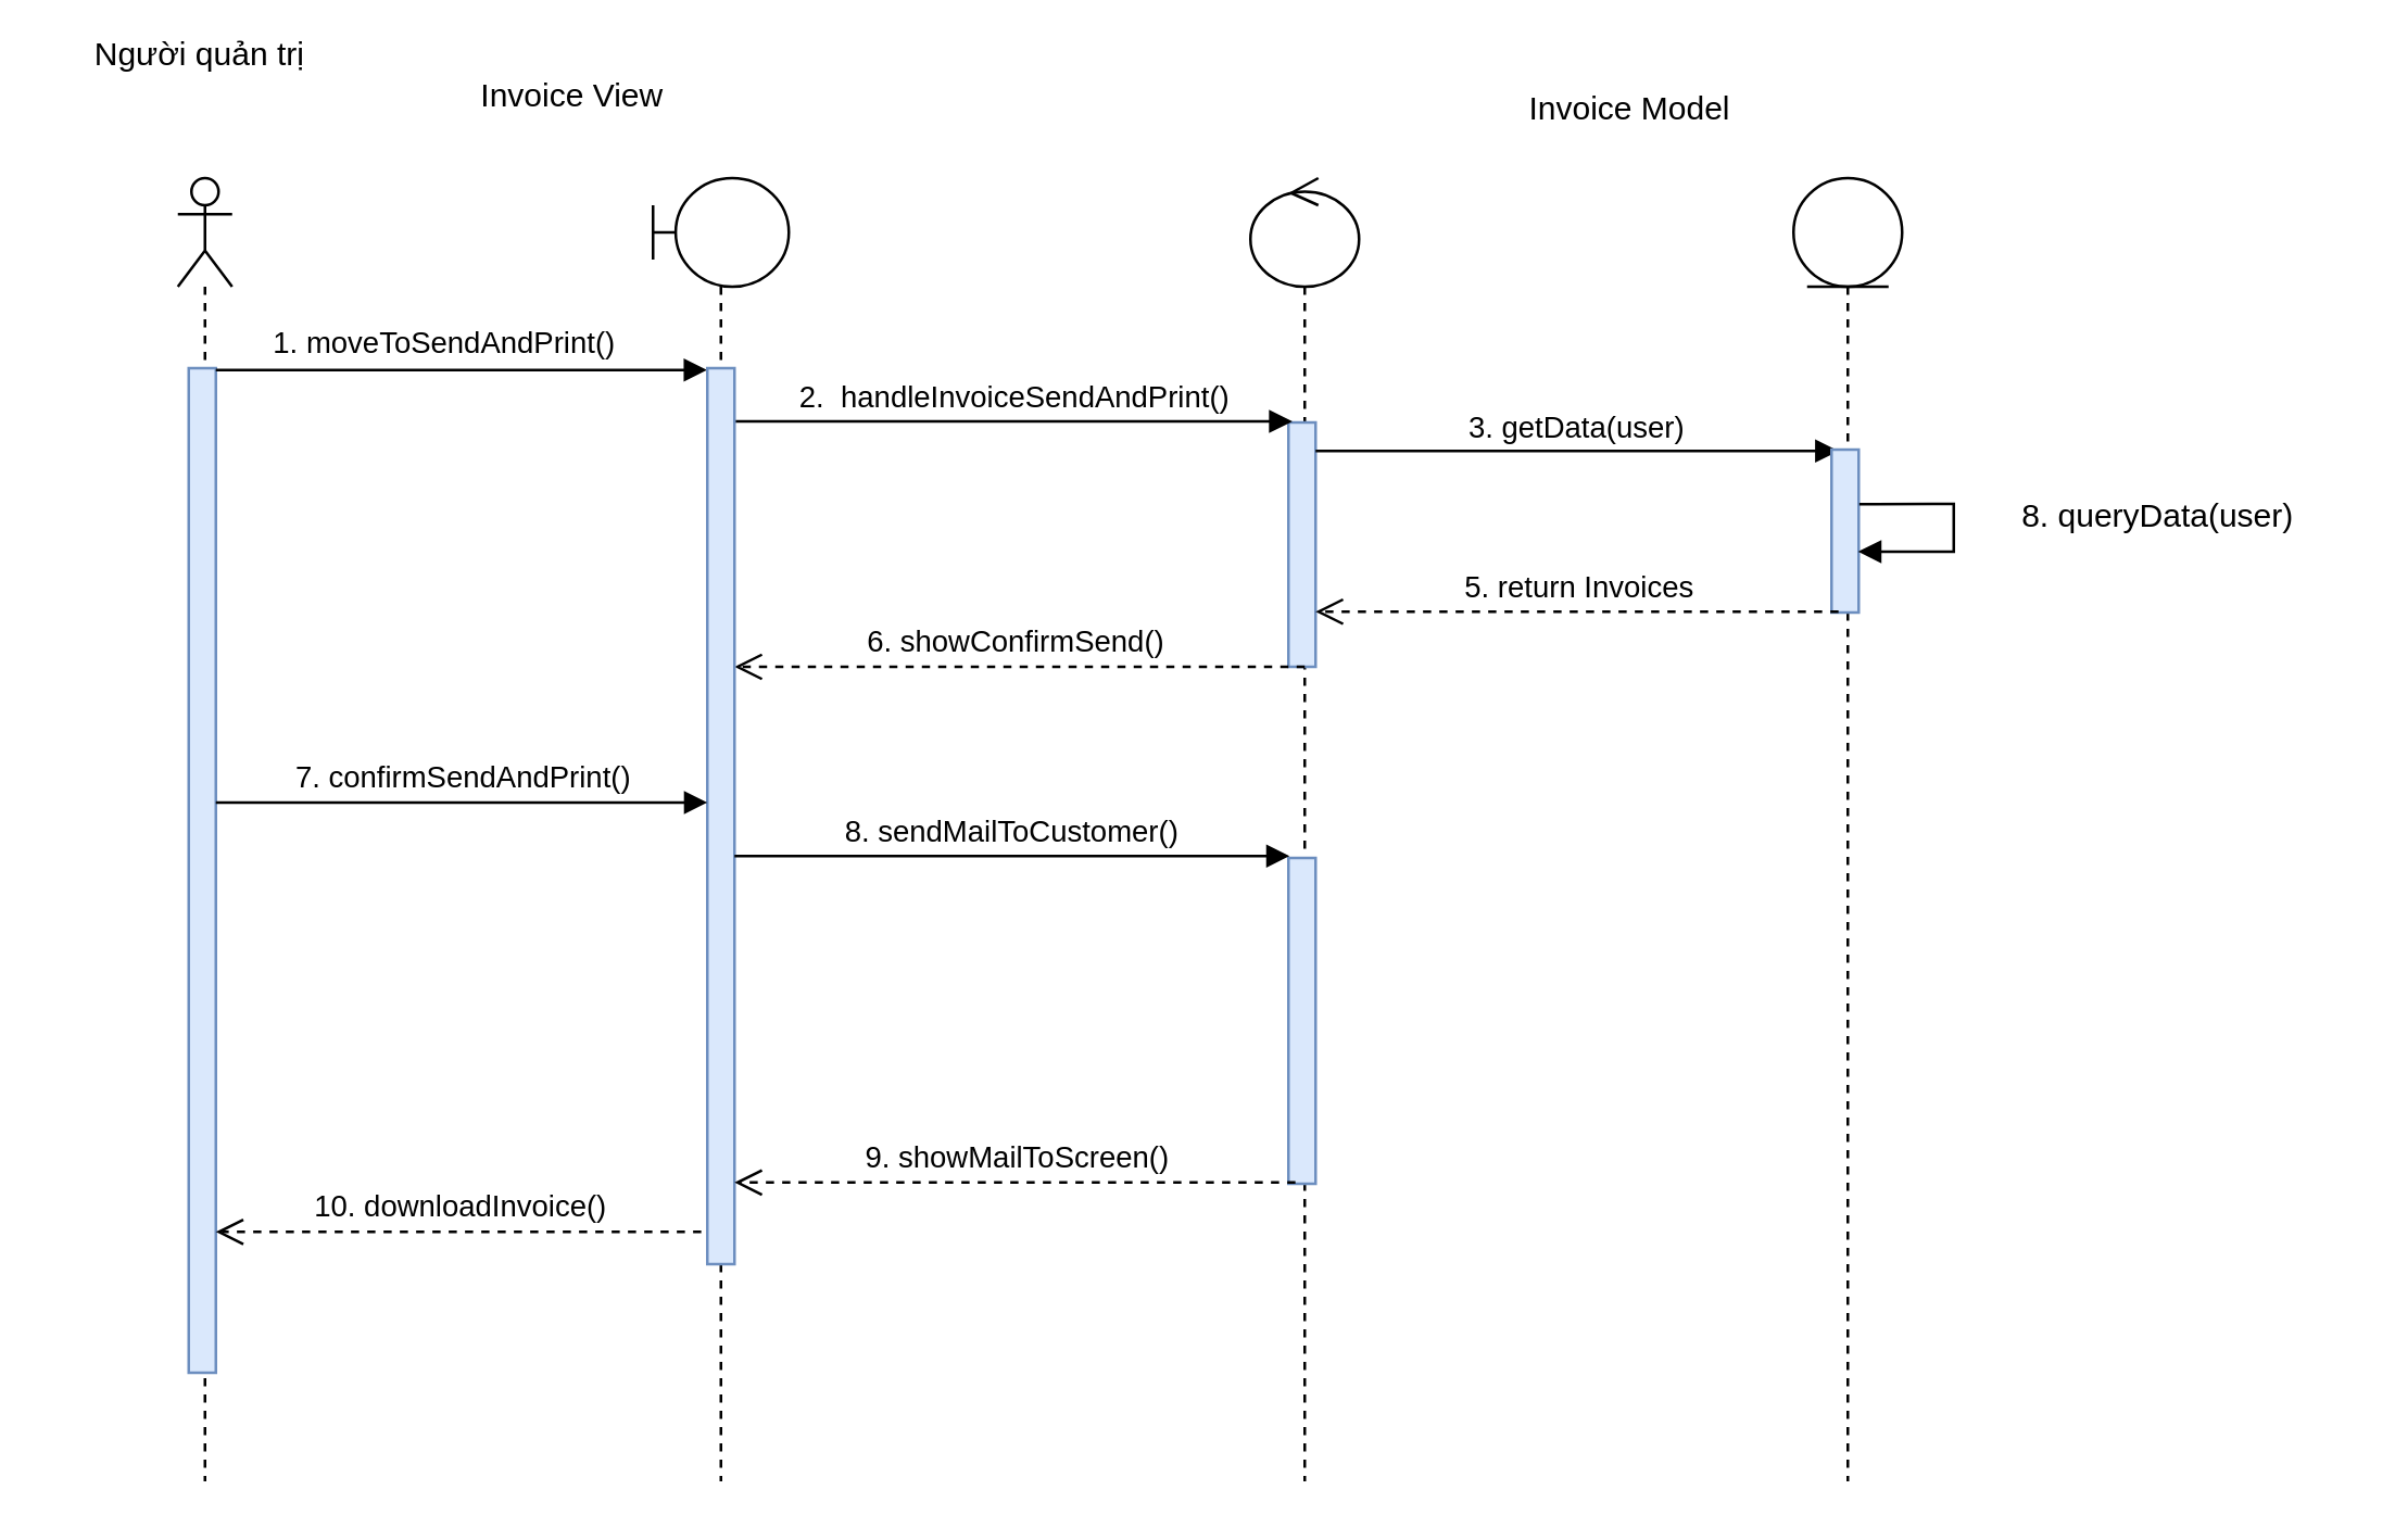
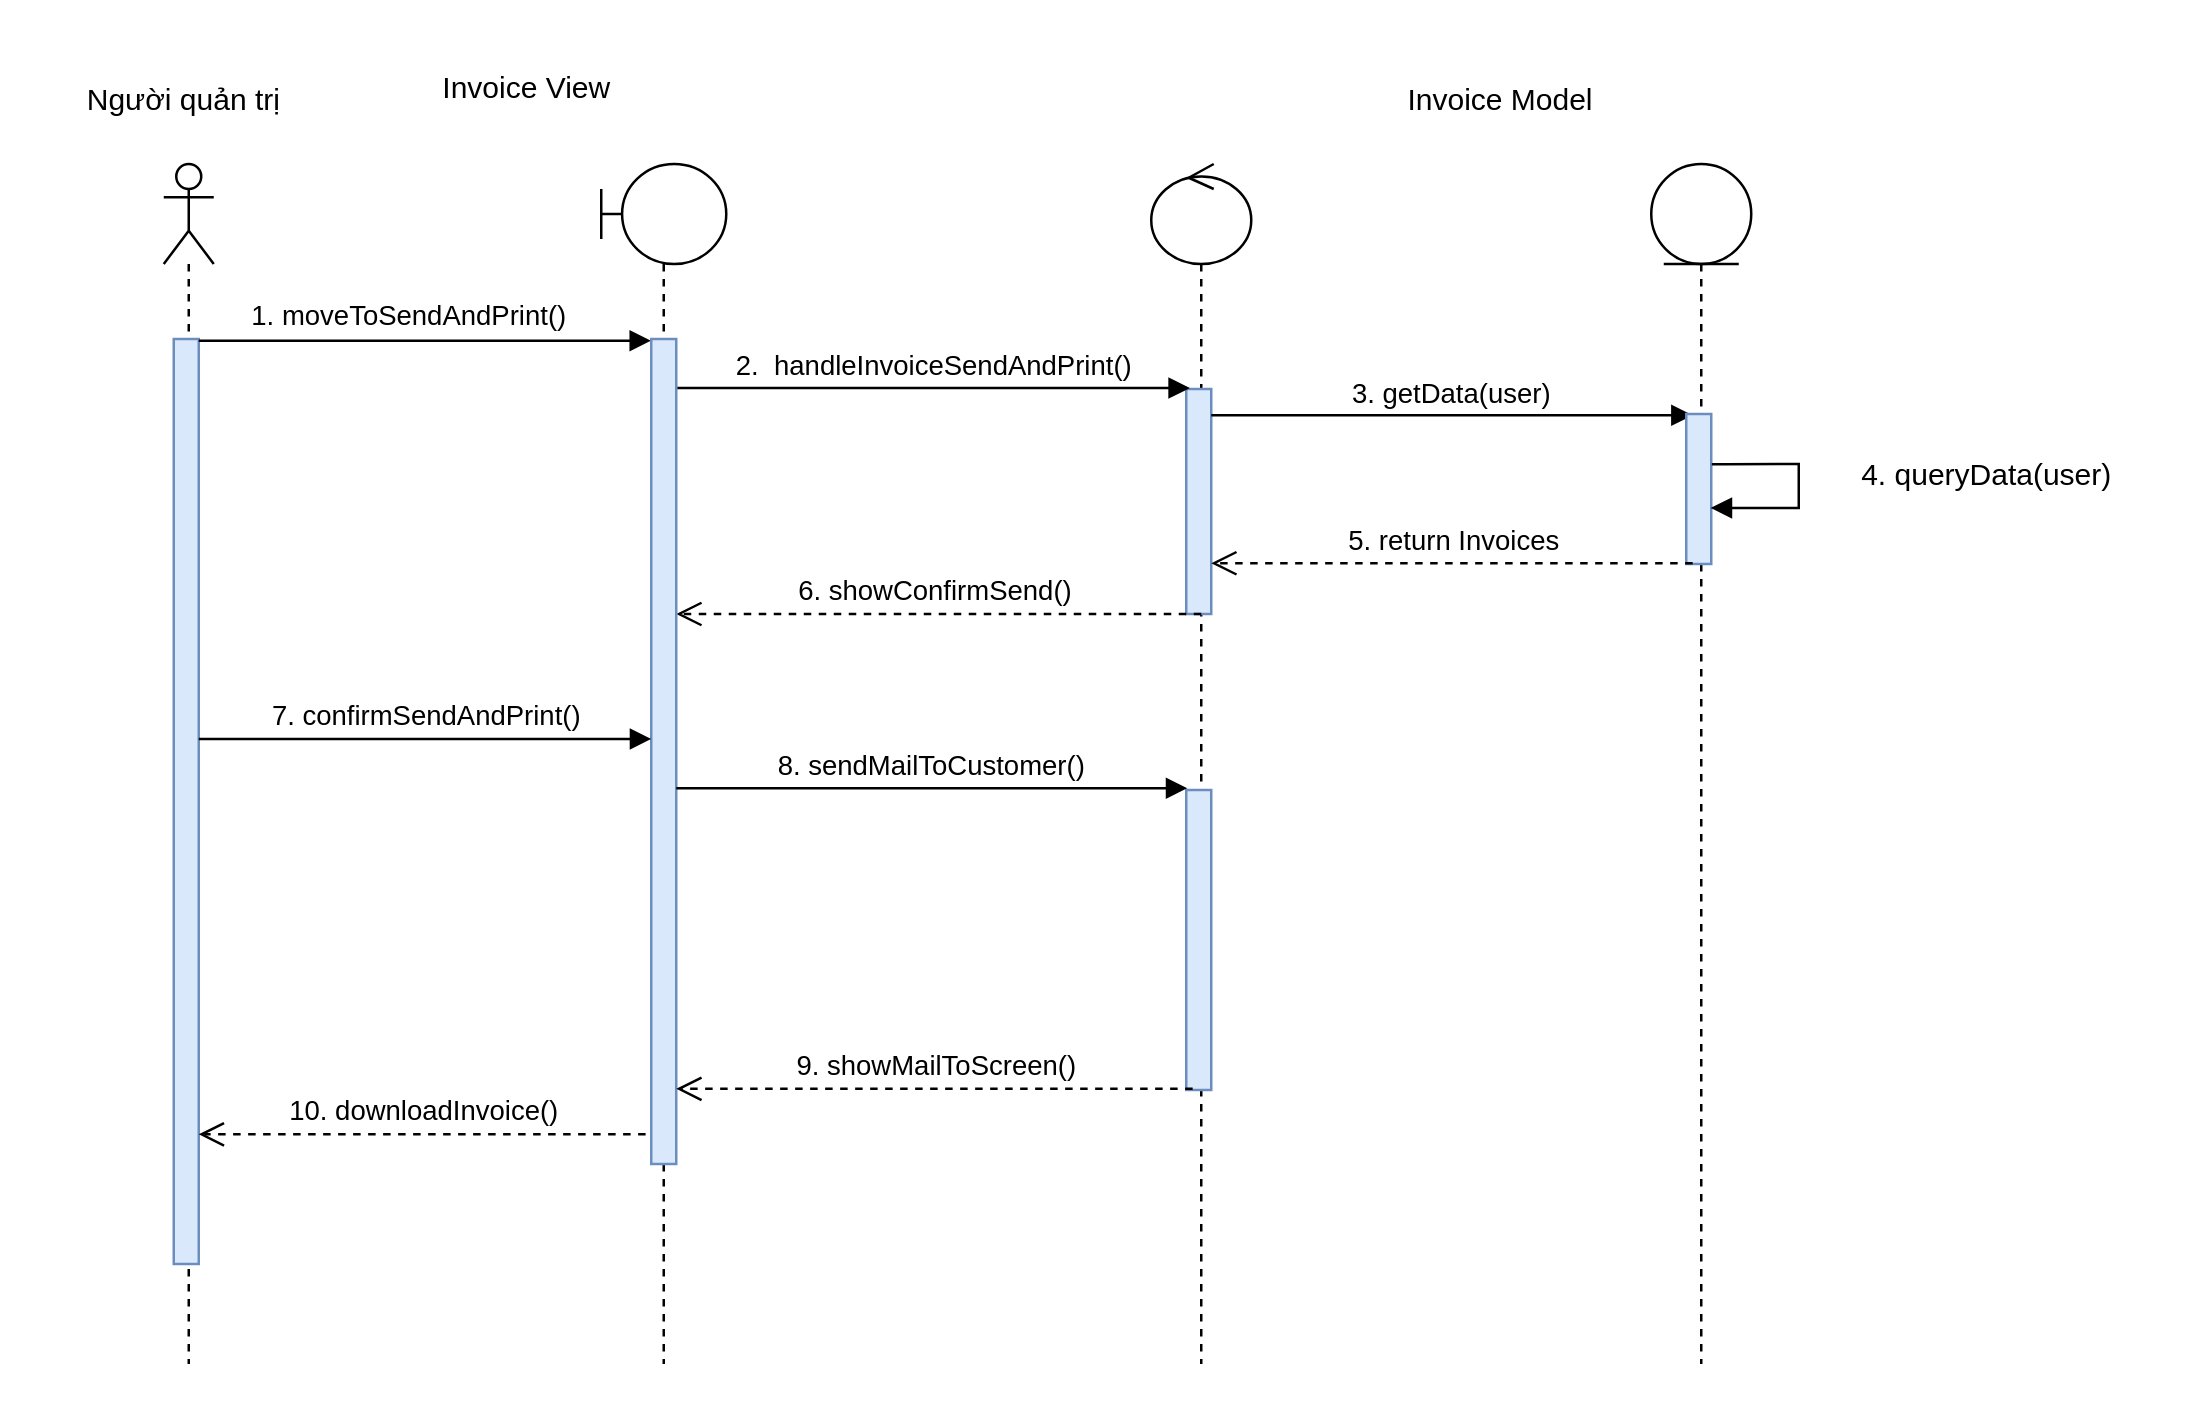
- <mxCell id="7" value="Người quản trị&amp;nbsp;" style="text;html=1;strokeColor=none;fillColor=none;align=center;verticalAlign=middle;whiteSpace=wrap;rounded=0;" vertex="1" parent="1"><mxGeometry x="20" y="5" width="110" height="30" as="geometry" /></mxCell>
+ <mxCell id="7" value="Người quản trị&amp;nbsp;" style="text;html=1;strokeColor=none;fillColor=none;align=center;verticalAlign=middle;whiteSpace=wrap;rounded=0;" vertex="1" parent="1"><mxGeometry x="20" width="110" height="30" as="geometry" y="25" /></mxCell>
- <mxCell id="15" value="8. queryData(user)" style="text;html=1;strokeColor=none;fillColor=none;align=center;verticalAlign=middle;whiteSpace=wrap;rounded=0;" vertex="1" parent="1"><mxGeometry x="729" y="175" width="131" height="30" as="geometry" /></mxCell>
+ <mxCell id="15" value="4. queryData(user)" style="text;html=1;strokeColor=none;fillColor=none;align=center;verticalAlign=middle;whiteSpace=wrap;rounded=0;" vertex="1" parent="1"><mxGeometry x="729" y="175" width="131" height="30" as="geometry" /></mxCell>
